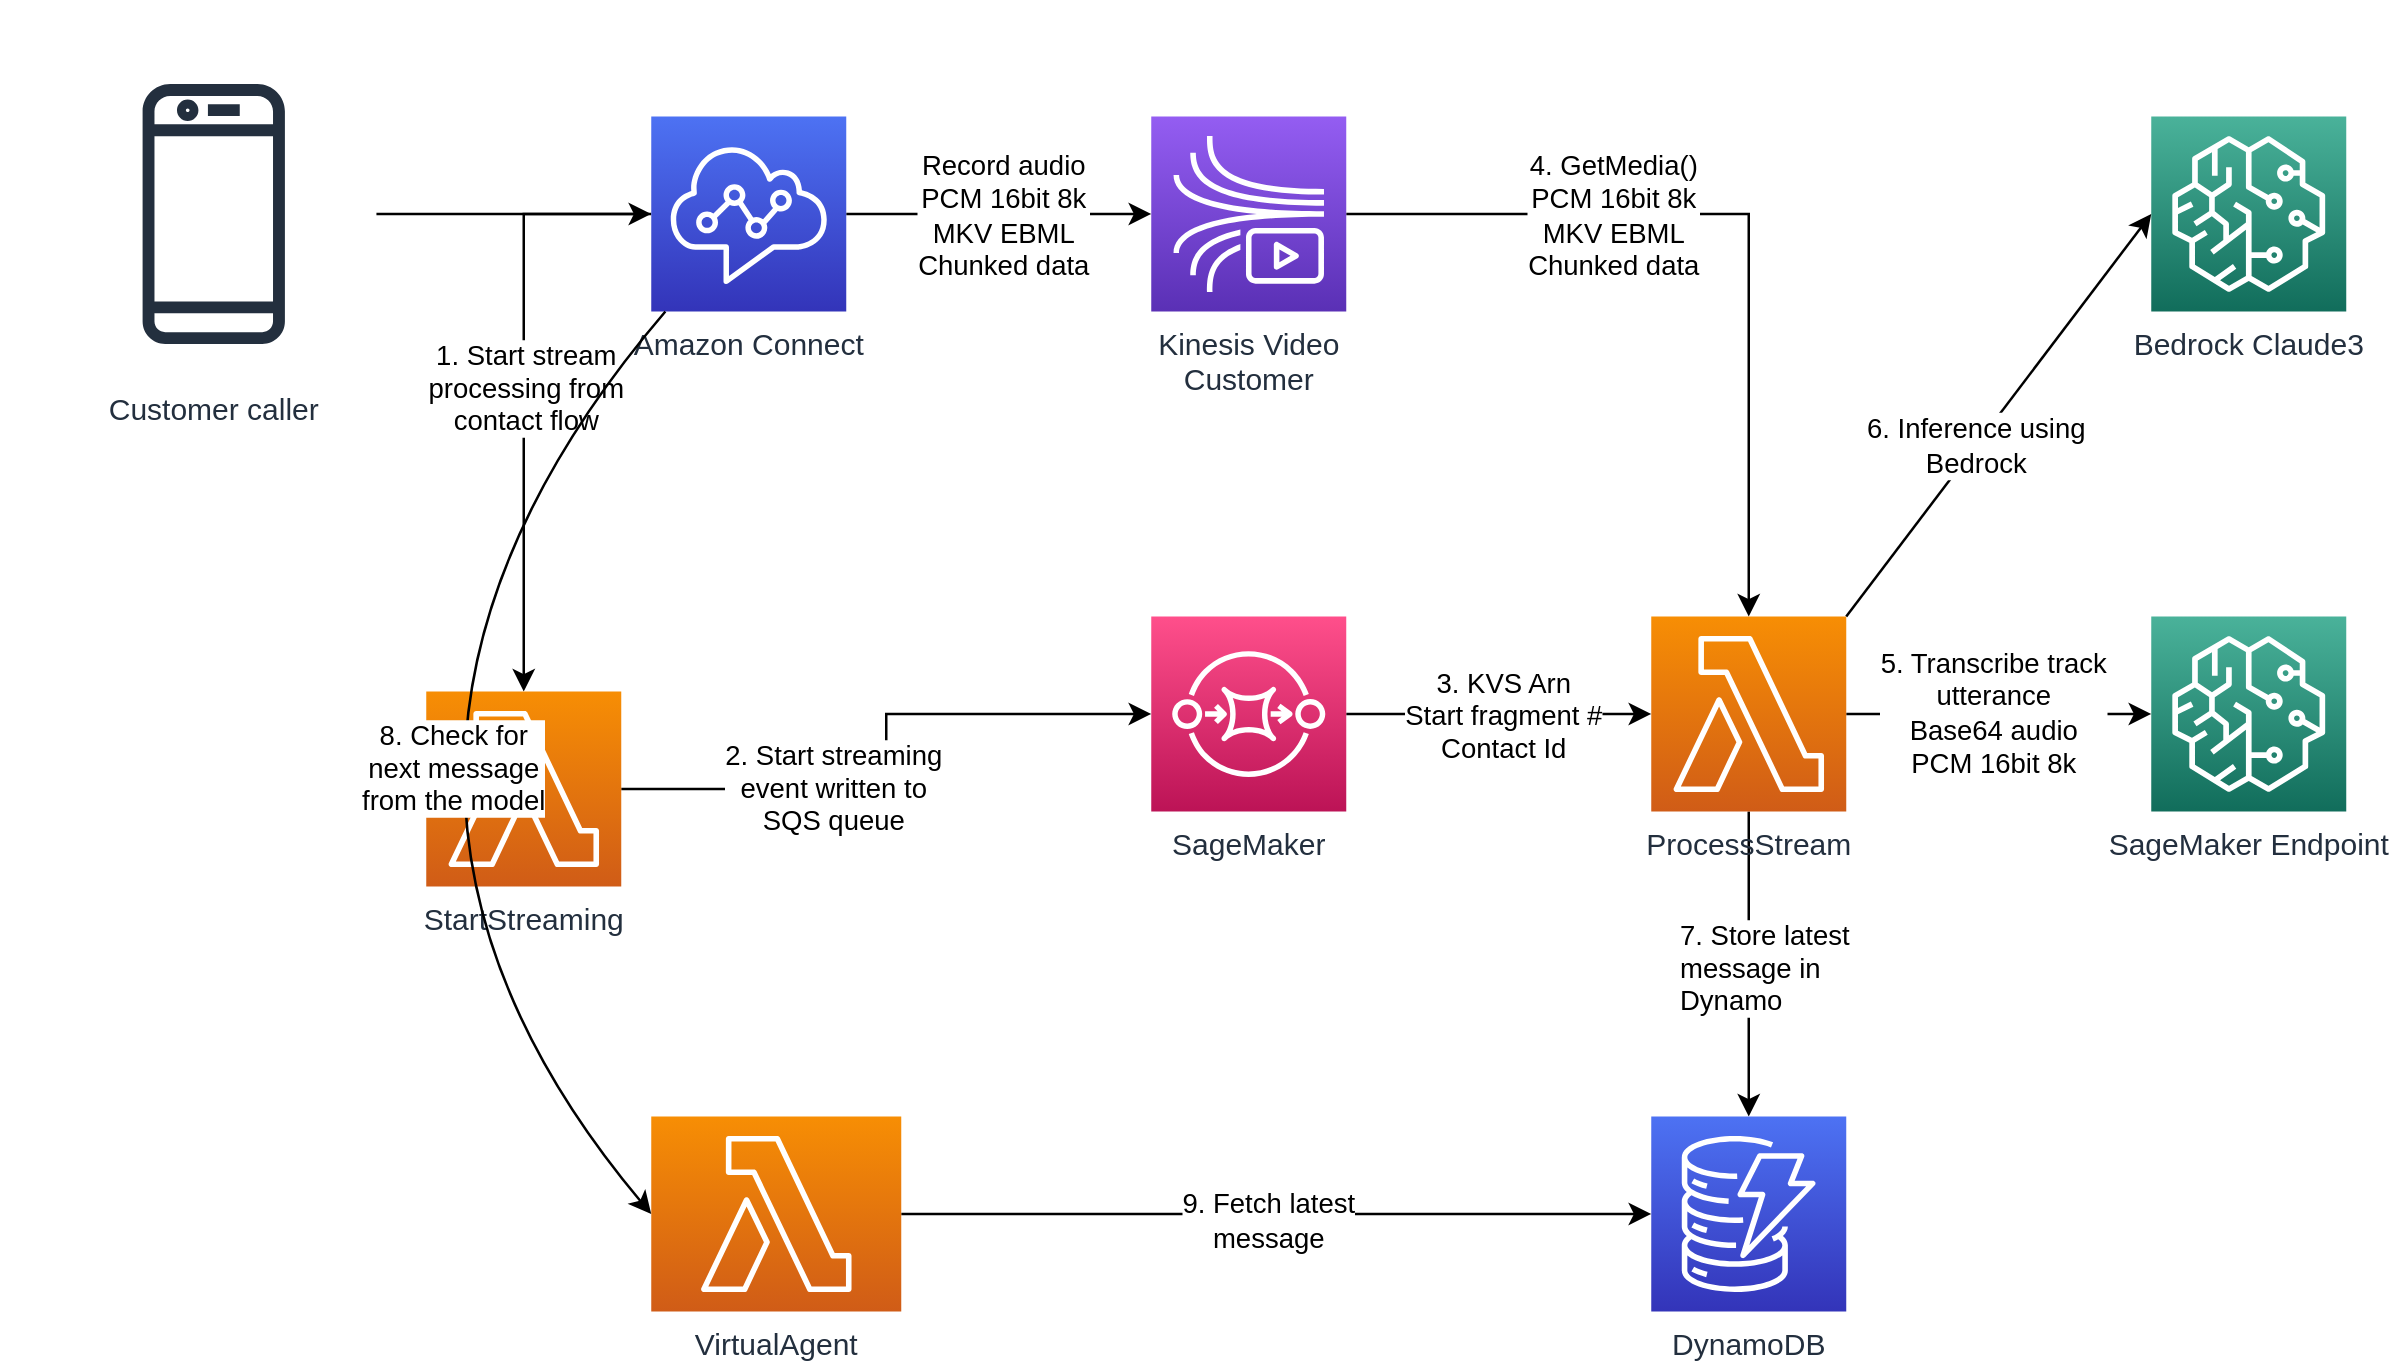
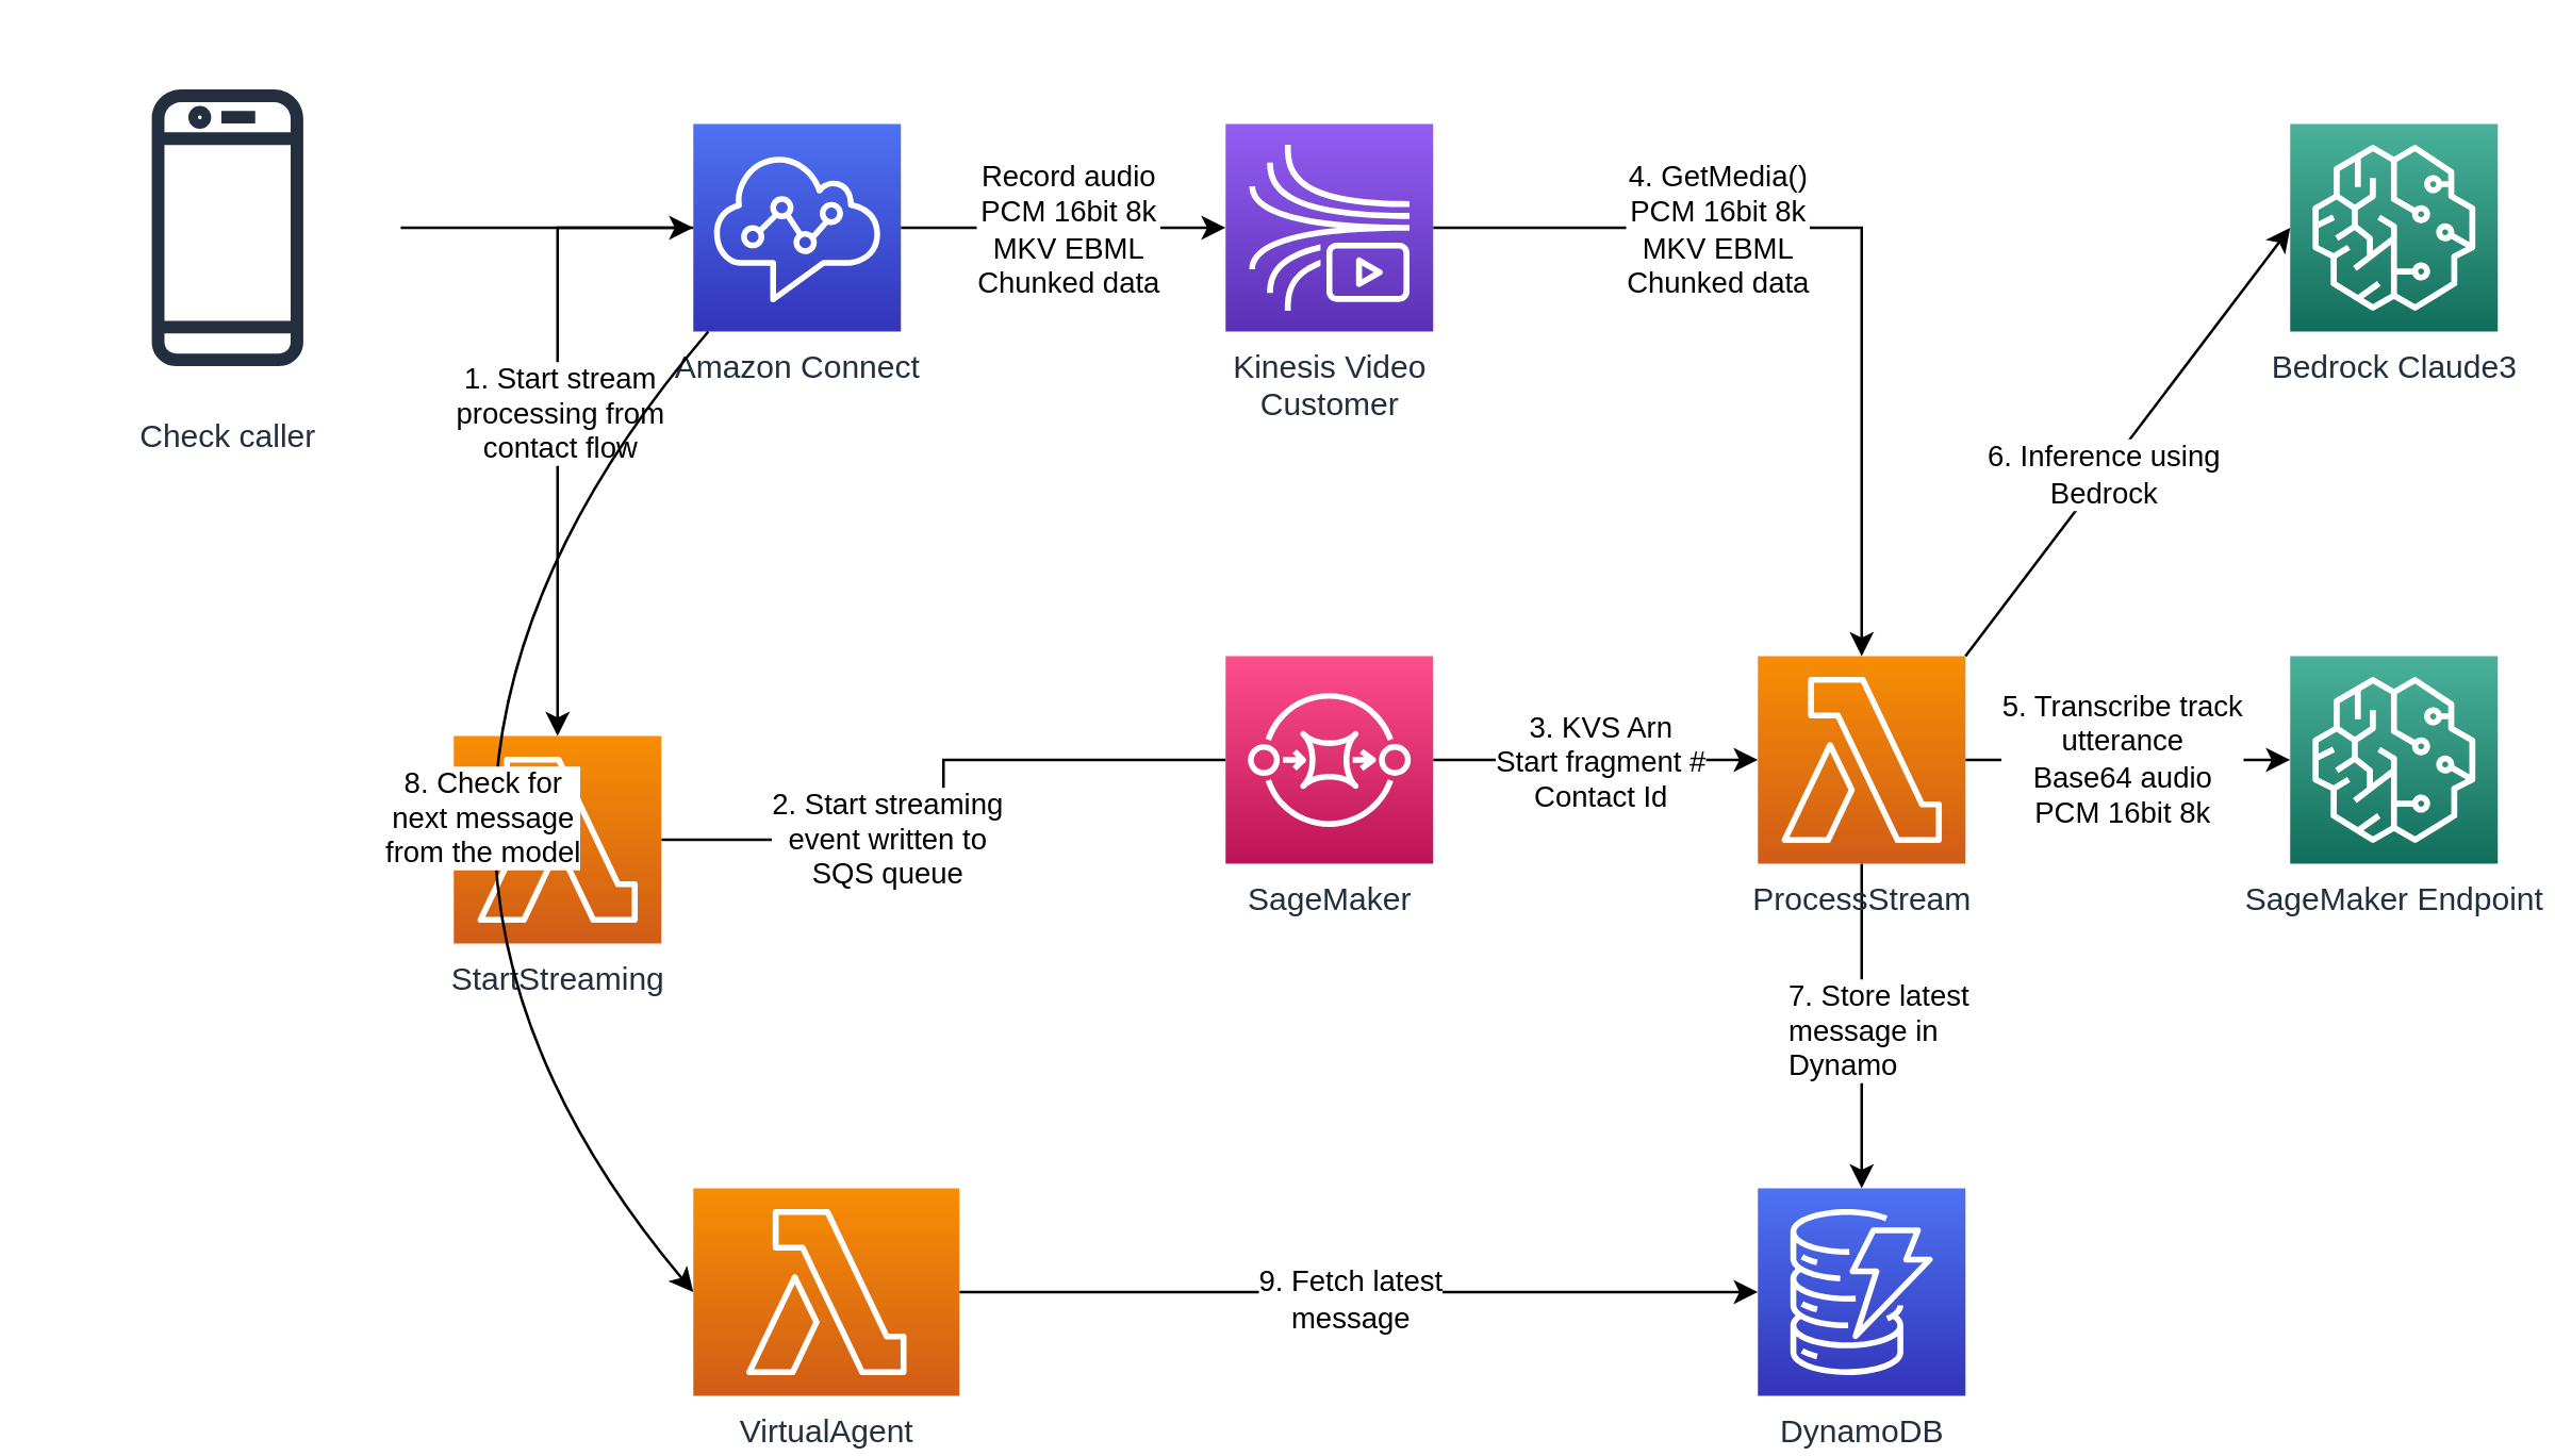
- <mxCell id="24" value="Customer caller" style="sketch=0;outlineConnect=0;fontColor=#232F3E;gradientColor=none;strokeColor=#232F3E;fillColor=#ffffff;dashed=0;verticalLabelPosition=bottom;verticalAlign=top;align=center;html=1;fontSize=12;fontStyle=0;aspect=fixed;shape=mxgraph.aws4.resourceIcon;resIcon=mxgraph.aws4.mobile_client;" parent="1" vertex="1"><mxGeometry x="20" y="20" width="130" height="130" as="geometry" /></mxCell>
+ <mxCell id="24" value="Check caller" style="sketch=0;outlineConnect=0;fontColor=#232F3E;gradientColor=none;strokeColor=#232F3E;fillColor=#ffffff;dashed=0;verticalLabelPosition=bottom;verticalAlign=top;align=center;html=1;fontSize=12;fontStyle=0;aspect=fixed;shape=mxgraph.aws4.resourceIcon;resIcon=mxgraph.aws4.mobile_client;" parent="1" vertex="1"><mxGeometry x="20" y="20" width="130" height="130" as="geometry" /></mxCell>
- <mxCell id="10" style="edgeStyle=orthogonalEdgeStyle;rounded=0;orthogonalLoop=1;jettySize=auto;html=1;" parent="1" source="12" target="18" edge="1"><mxGeometry relative="1" as="geometry" /></mxCell>
+ <mxCell id="10" style="edgeStyle=orthogonalEdgeStyle;rounded=0;orthogonalLoop=1;jettySize=auto;html=1;endArrow=none;" parent="1" source="12" target="18" edge="1"><mxGeometry relative="1" as="geometry" /></mxCell>
